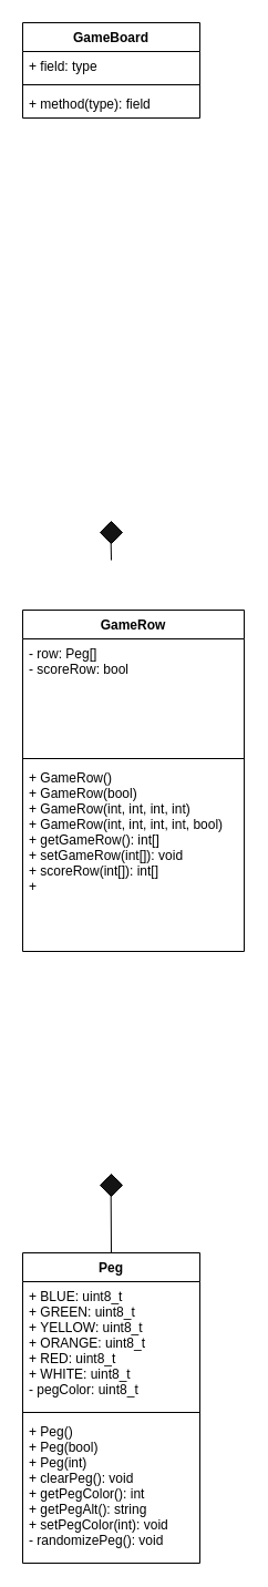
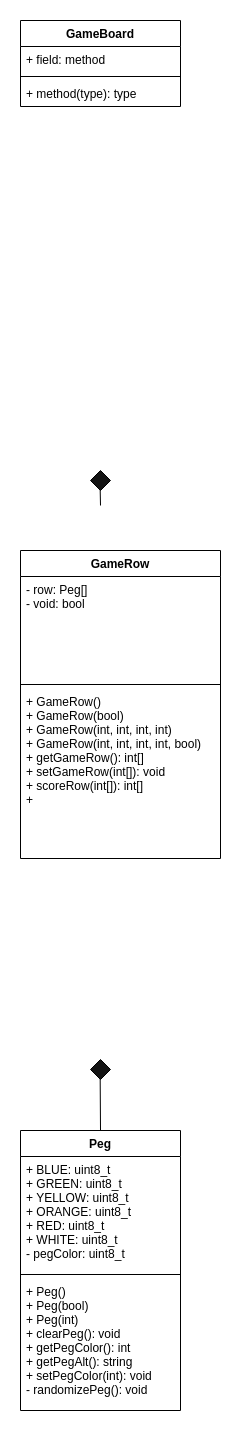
- <mxCell id="5" value="+ field: type" style="text;strokeColor=none;fillColor=none;align=left;verticalAlign=top;spacingLeft=4;spacingRight=4;overflow=hidden;rotatable=0;points=[[0,0.5],[1,0.5]];portConstraint=eastwest;" vertex="1" parent="4"><mxGeometry y="26" width="160" height="26" as="geometry" /></mxCell>
+ <mxCell id="5" value="+ field: method" style="text;strokeColor=none;fillColor=none;align=left;verticalAlign=top;spacingLeft=4;spacingRight=4;overflow=hidden;rotatable=0;points=[[0,0.5],[1,0.5]];portConstraint=eastwest;" vertex="1" parent="4"><mxGeometry y="26" width="160" height="26" as="geometry" /></mxCell>
- <mxCell id="7" value="+ method(type): field" style="text;strokeColor=none;fillColor=none;align=left;verticalAlign=top;spacingLeft=4;spacingRight=4;overflow=hidden;rotatable=0;points=[[0,0.5],[1,0.5]];portConstraint=eastwest;" vertex="1" parent="4"><mxGeometry y="60" width="160" height="26" as="geometry" /></mxCell>
+ <mxCell id="7" value="+ method(type): type" style="text;strokeColor=none;fillColor=none;align=left;verticalAlign=top;spacingLeft=4;spacingRight=4;overflow=hidden;rotatable=0;points=[[0,0.5],[1,0.5]];portConstraint=eastwest;" vertex="1" parent="4"><mxGeometry y="60" width="160" height="26" as="geometry" /></mxCell>
- <mxCell id="15" value="- row: Peg[]&#10;- scoreRow: bool" style="text;strokeColor=none;fillColor=none;align=left;verticalAlign=top;spacingLeft=4;spacingRight=4;overflow=hidden;rotatable=0;points=[[0,0.5],[1,0.5]];portConstraint=eastwest;" vertex="1" parent="14"><mxGeometry y="26" width="200" height="104" as="geometry" /></mxCell>
+ <mxCell id="15" value="- row: Peg[]&#10;- void: bool" style="text;strokeColor=none;fillColor=none;align=left;verticalAlign=top;spacingLeft=4;spacingRight=4;overflow=hidden;rotatable=0;points=[[0,0.5],[1,0.5]];portConstraint=eastwest;" vertex="1" parent="14"><mxGeometry y="26" width="200" height="104" as="geometry" /></mxCell>
